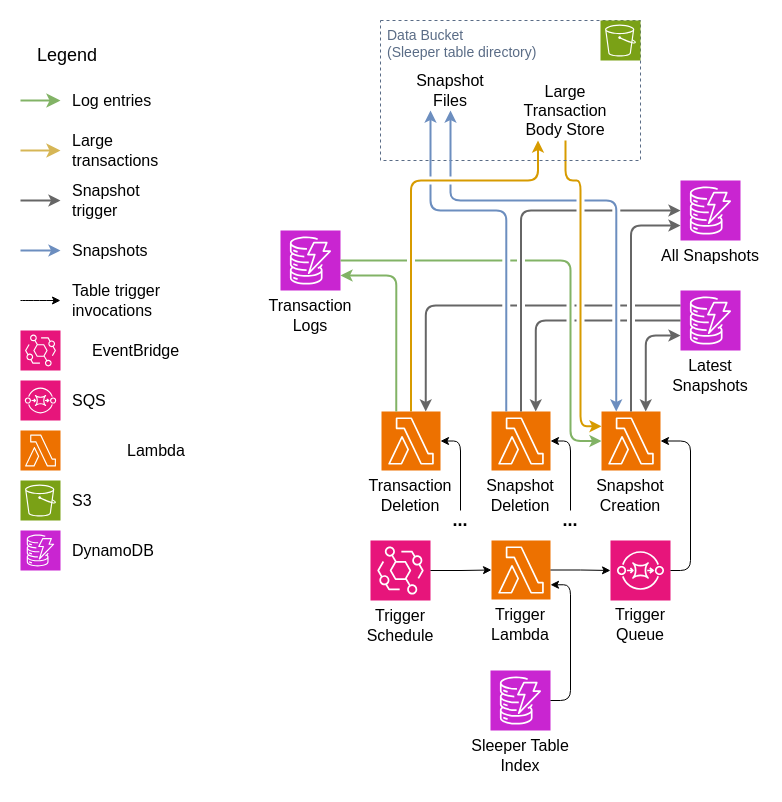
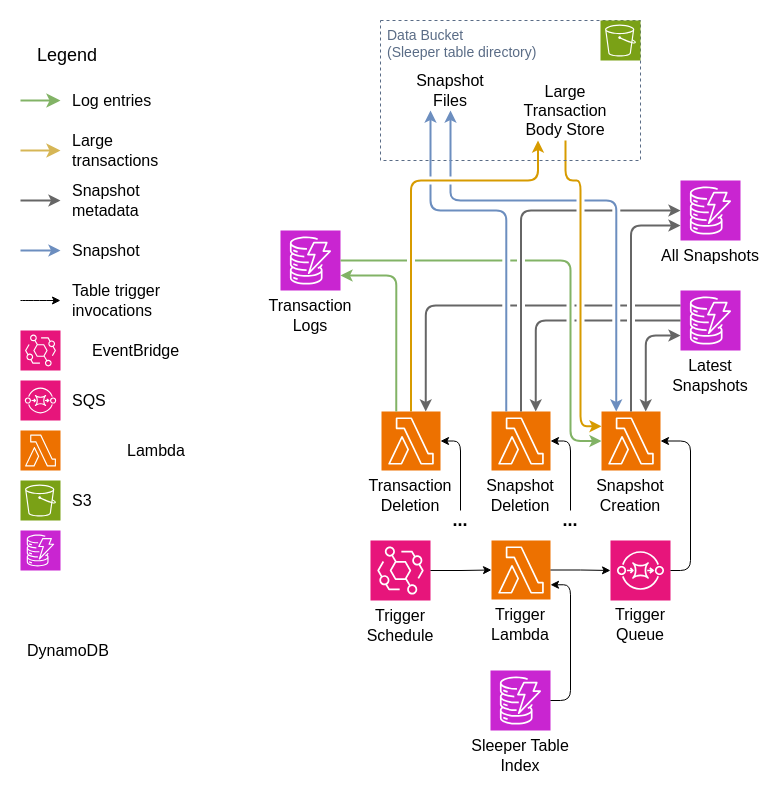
- <mxCell id="25" value="Snapshot trigger" style="text;html=1;strokeColor=none;fillColor=none;align=left;verticalAlign=middle;whiteSpace=wrap;rounded=0;fontSize=16;" parent="1" vertex="1"><mxGeometry x="70" y="180" width="100" height="40" as="geometry" /></mxCell>
+ <mxCell id="25" value="Snapshot metadata" style="text;html=1;strokeColor=none;fillColor=none;align=left;verticalAlign=middle;whiteSpace=wrap;rounded=0;fontSize=16;" parent="1" vertex="1"><mxGeometry x="70" y="180" width="100" height="40" as="geometry" /></mxCell>
- <mxCell id="28" value="Snapshots" style="text;html=1;strokeColor=none;fillColor=none;align=left;verticalAlign=middle;whiteSpace=wrap;rounded=0;fontSize=16;" parent="1" vertex="1"><mxGeometry x="70" y="230" width="100" height="40" as="geometry" /></mxCell>
+ <mxCell id="28" value="Snapshot" style="text;html=1;strokeColor=none;fillColor=none;align=left;verticalAlign=middle;whiteSpace=wrap;rounded=0;fontSize=16;" parent="1" vertex="1"><mxGeometry x="70" y="230" width="100" height="40" as="geometry" /></mxCell>
- <mxCell id="17" value="DynamoDB" style="text;html=1;strokeColor=none;fillColor=none;align=left;verticalAlign=middle;whiteSpace=wrap;rounded=0;fontSize=16;" parent="1" vertex="1"><mxGeometry x="70" y="530" width="100" height="40" as="geometry" /></mxCell>
+ <mxCell id="17" value="DynamoDB" style="text;html=1;strokeColor=none;fillColor=none;align=left;verticalAlign=middle;whiteSpace=wrap;rounded=0;fontSize=16;" parent="1" vertex="1"><mxGeometry x="25" y="630" width="100" height="40" as="geometry" /></mxCell>
